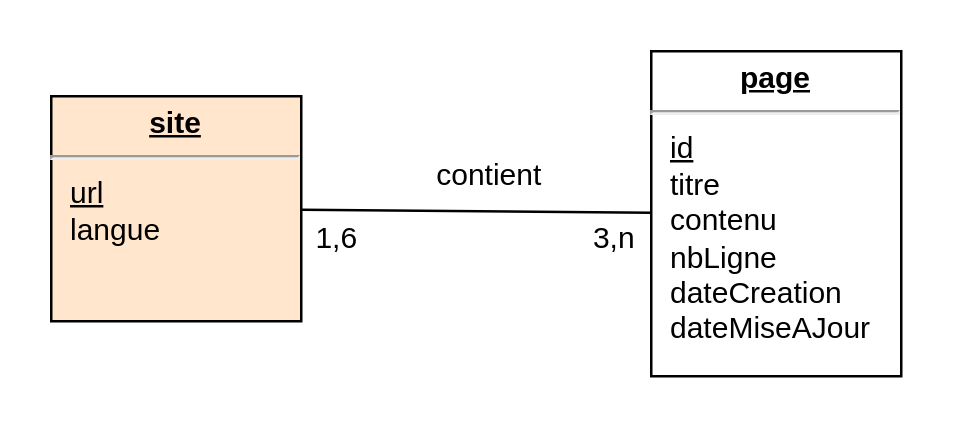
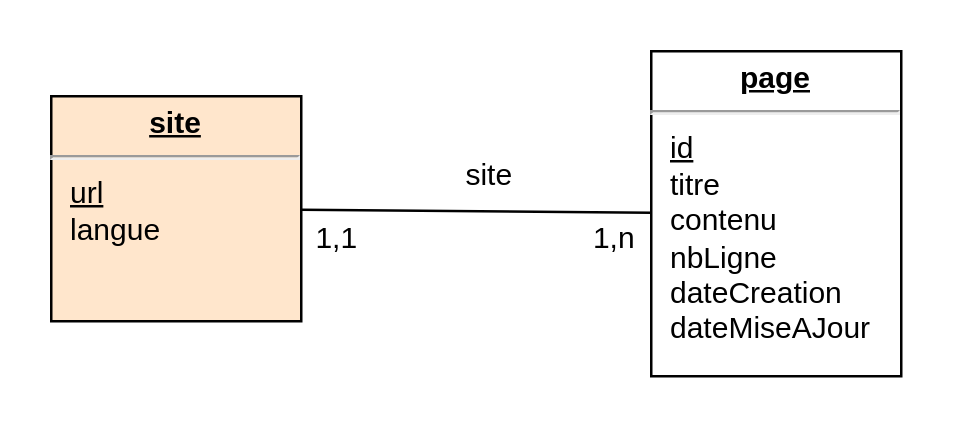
- <mxCell id="5" value="contient" style="text;html=1;resizable=0;autosize=1;align=center;verticalAlign=middle;points=[];fillColor=none;strokeColor=none;rounded=0;" parent="1" vertex="1"><mxGeometry x="169" y="61" width="52" height="18" as="geometry" /></mxCell>
+ <mxCell id="5" value="site" style="text;html=1;resizable=0;autosize=1;align=center;verticalAlign=middle;points=[];fillColor=none;strokeColor=none;rounded=0;" parent="1" vertex="1"><mxGeometry x="169" y="61" width="52" height="18" as="geometry" /></mxCell>
- <mxCell id="6" value="1,6" style="text;html=1;resizable=0;autosize=1;align=center;verticalAlign=middle;points=[];fillColor=none;strokeColor=none;rounded=0;" parent="1" vertex="1"><mxGeometry x="120" y="86" width="27" height="18" as="geometry" /></mxCell>
+ <mxCell id="6" value="1,1" style="text;html=1;resizable=0;autosize=1;align=center;verticalAlign=middle;points=[];fillColor=none;strokeColor=none;rounded=0;" parent="1" vertex="1"><mxGeometry x="120" y="86" width="27" height="18" as="geometry" /></mxCell>
- <mxCell id="7" value="3,n" style="text;html=1;resizable=0;autosize=1;align=center;verticalAlign=middle;points=[];fillColor=none;strokeColor=none;rounded=0;" parent="1" vertex="1"><mxGeometry x="230" y="85" width="30" height="20" as="geometry" /></mxCell>
+ <mxCell id="7" value="1,n" style="text;html=1;resizable=0;autosize=1;align=center;verticalAlign=middle;points=[];fillColor=none;strokeColor=none;rounded=0;" parent="1" vertex="1"><mxGeometry x="230" y="85" width="30" height="20" as="geometry" /></mxCell>
